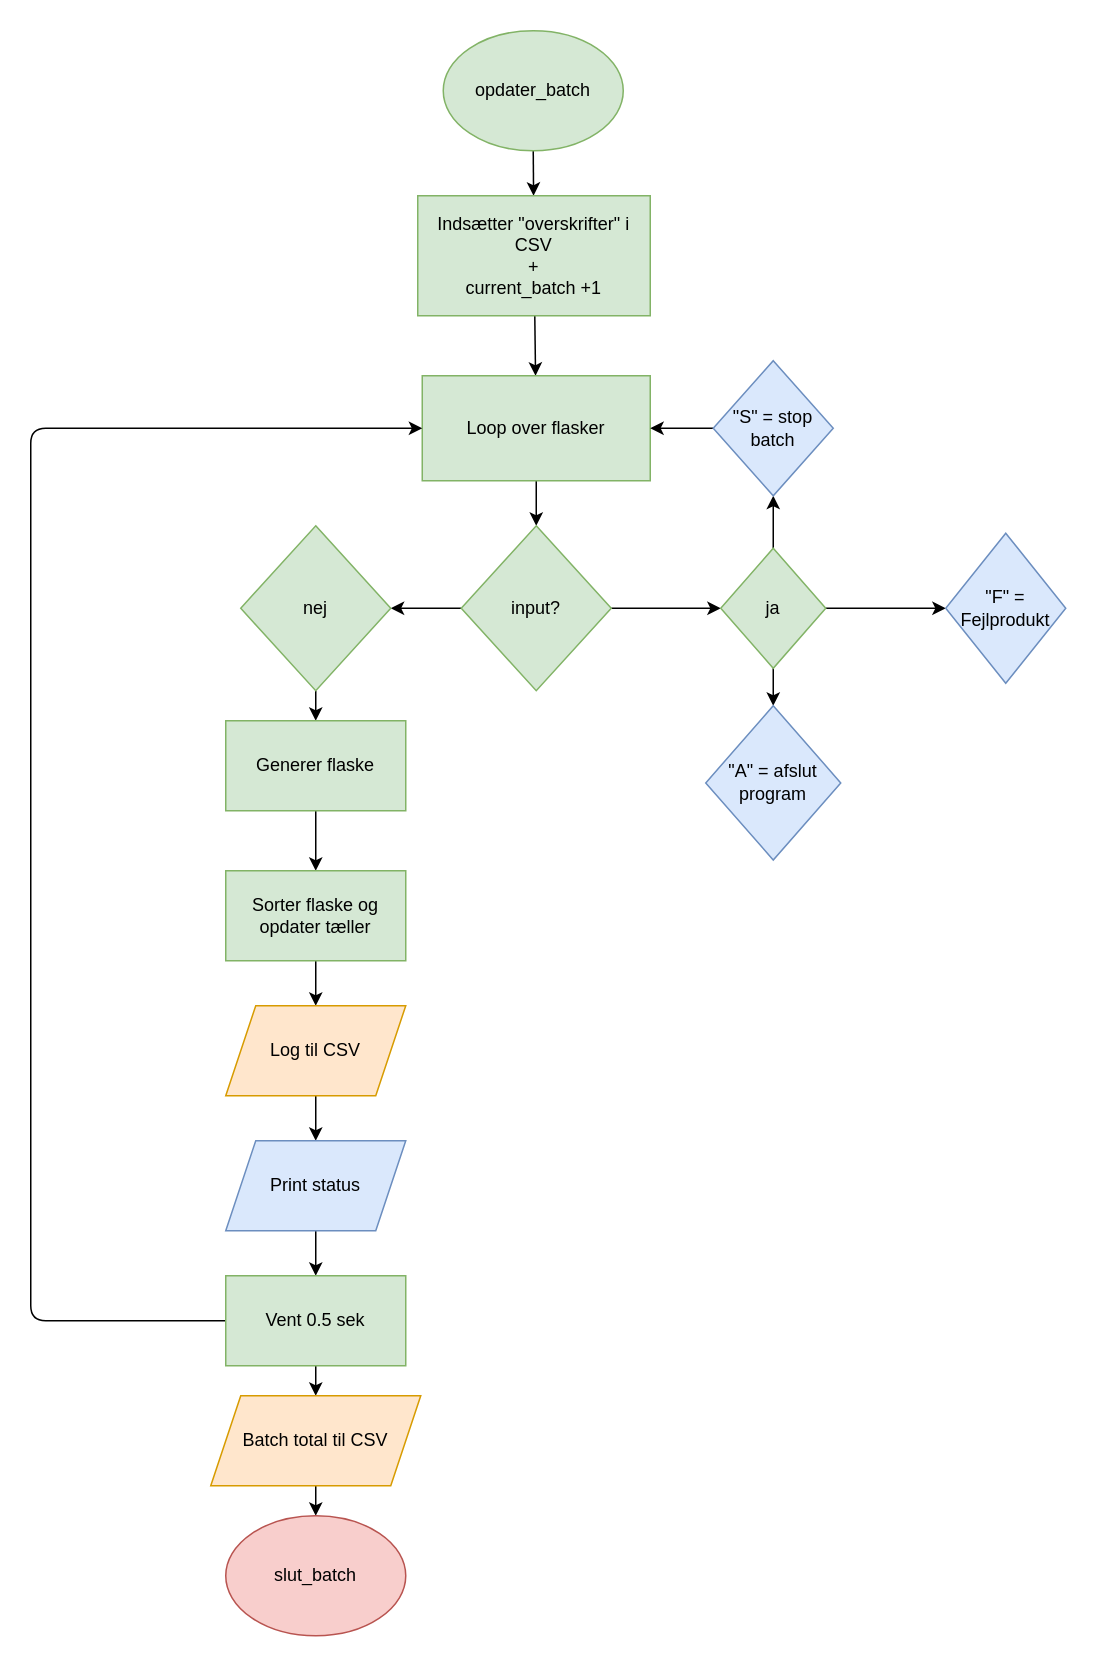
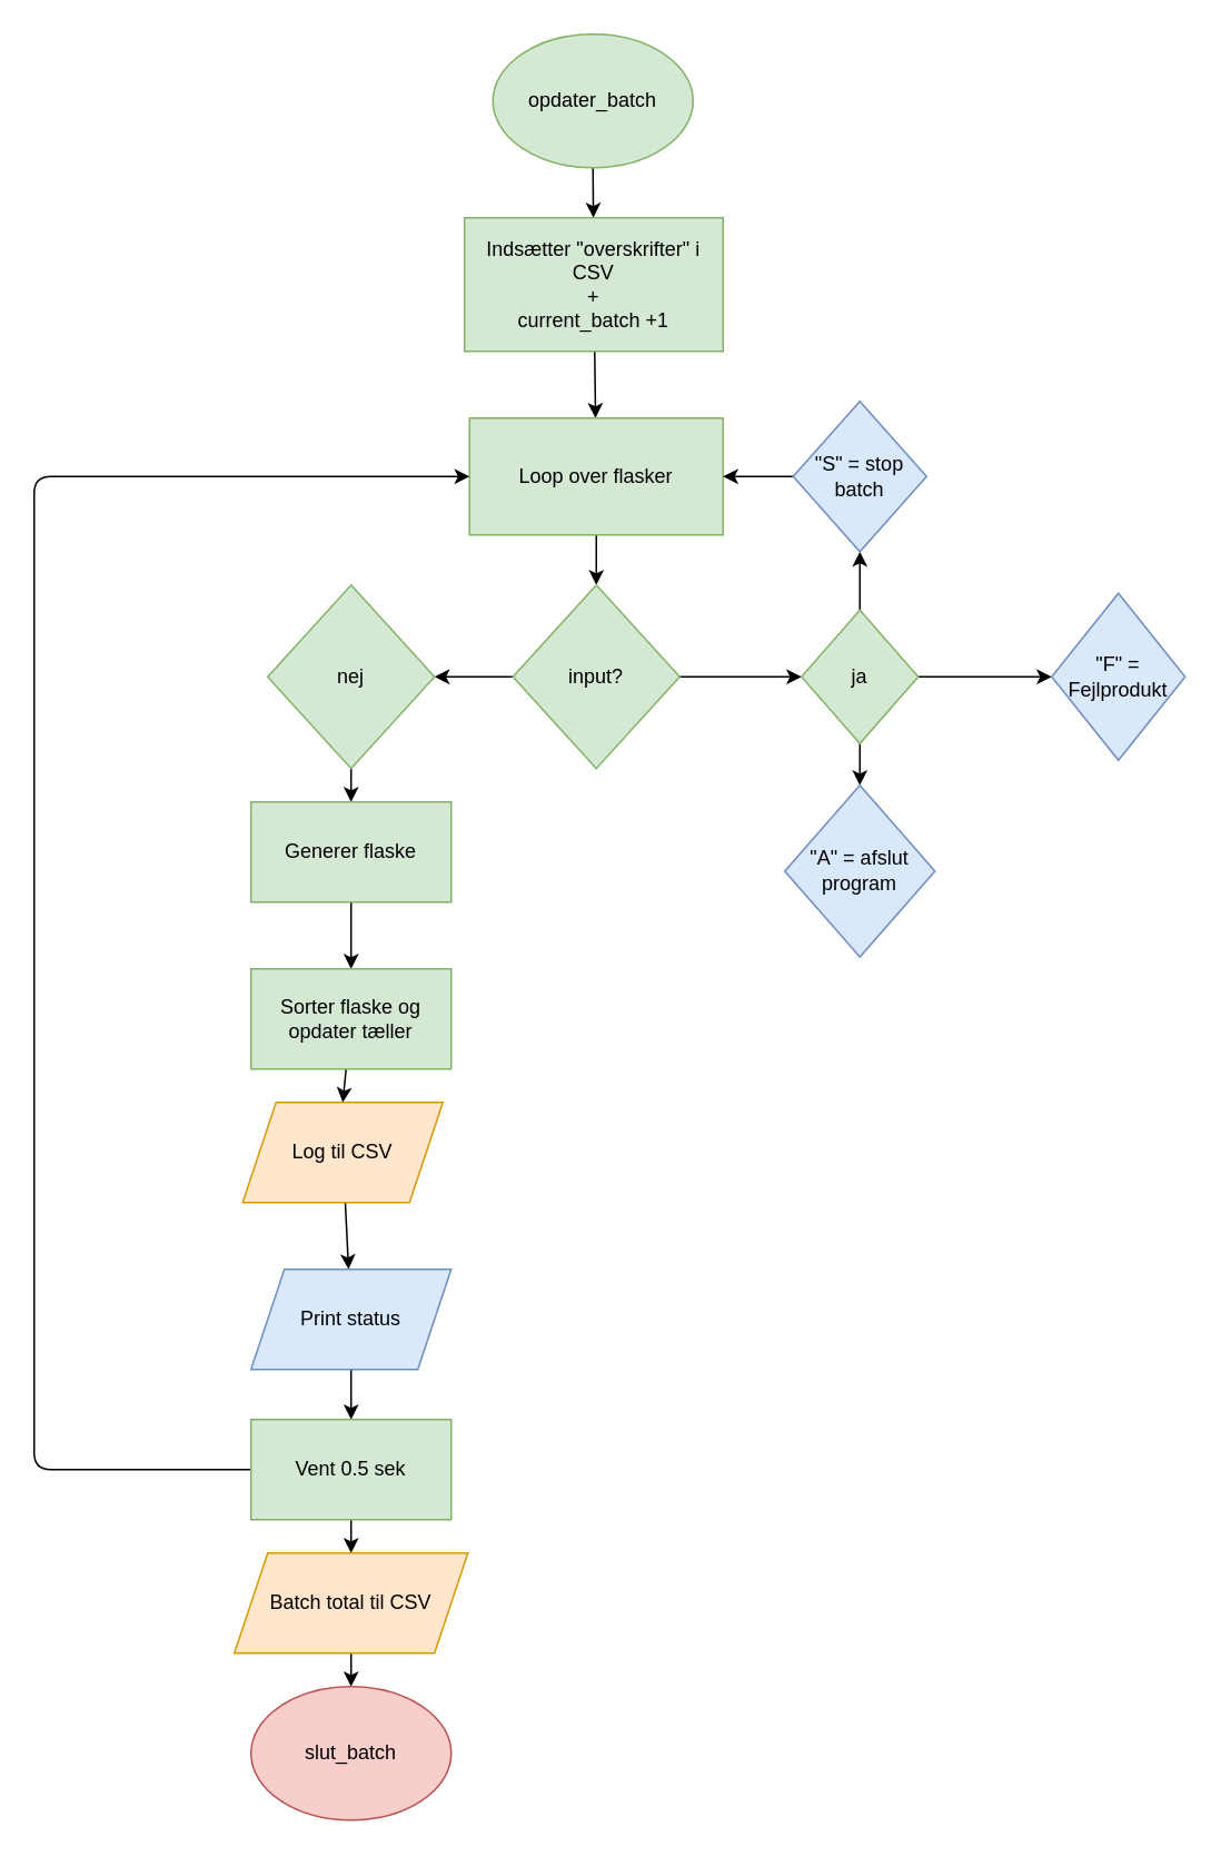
- <mxCell id="26" value="Log til CSV" style="shape=parallelogram;perimeter=parallelogramPerimeter;whiteSpace=wrap;html=1;fixedSize=1;fillColor=#ffe6cc;strokeColor=#d79b00;" parent="1" vertex="1"><mxGeometry x="150" y="670" width="120" height="60" as="geometry" /></mxCell>
+ <mxCell id="26" value="Log til CSV" style="shape=parallelogram;perimeter=parallelogramPerimeter;whiteSpace=wrap;html=1;fixedSize=1;fillColor=#ffe6cc;strokeColor=#d79b00;" parent="1" vertex="1"><mxGeometry x="145" y="660" width="120" height="60" as="geometry" /></mxCell>
